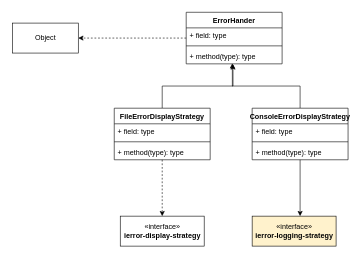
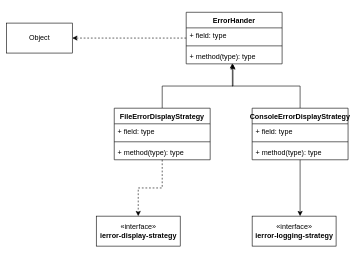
- <mxCell id="21" value="Object" style="html=1;" vertex="1" parent="1"><mxGeometry x="20" y="38" width="110" height="50" as="geometry" /></mxCell>
+ <mxCell id="21" value="Object" style="html=1;" vertex="1" parent="1"><mxGeometry x="10" y="38" width="110" height="50" as="geometry" /></mxCell>
- <mxCell id="2" value="«interface»&lt;br&gt;&lt;b&gt;ierror-display-strategy&lt;/b&gt;" style="html=1;" vertex="1" parent="1"><mxGeometry x="200" y="360" width="140" height="50" as="geometry" /></mxCell>
+ <mxCell id="2" value="«interface»&lt;br&gt;&lt;b&gt;ierror-display-strategy&lt;/b&gt;" style="html=1;" vertex="1" parent="1"><mxGeometry x="160" y="360" width="140" height="50" as="geometry" /></mxCell>
- <mxCell id="3" value="«interface»&lt;br&gt;&lt;b&gt;ierror-logging-strategy&lt;/b&gt;" style="html=1;fillColor=#fff2cc;" vertex="1" parent="1"><mxGeometry x="420" y="360" width="140" height="50" as="geometry" /></mxCell>
+ <mxCell id="3" value="«interface»&lt;br&gt;&lt;b&gt;ierror-logging-strategy&lt;/b&gt;" style="html=1;" vertex="1" parent="1"><mxGeometry x="420" y="360" width="140" height="50" as="geometry" /></mxCell>
